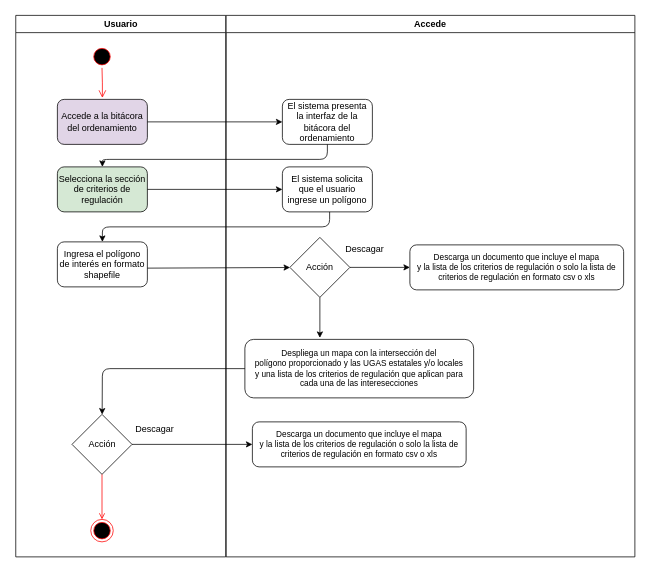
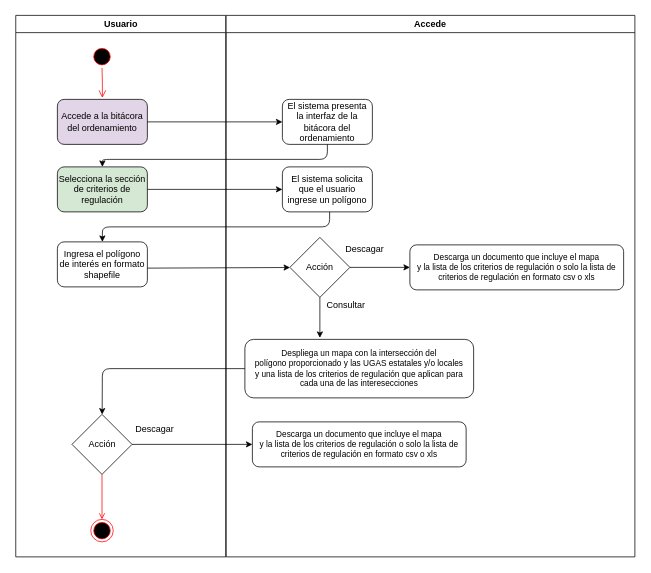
+ <mxCell id="21" value="Consultar" style="text;html=1;strokeColor=none;fillColor=none;align=center;verticalAlign=middle;whiteSpace=wrap;rounded=0;" vertex="1" parent="12"><mxGeometry x="140" y="376" width="40" height="20" as="geometry" /></mxCell>
